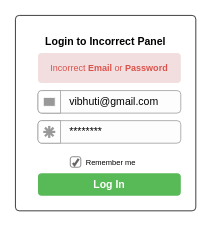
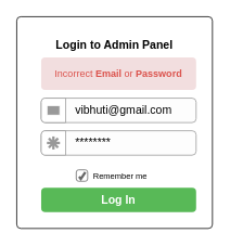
- <mxCell id="2" value="Login to Incorrect Panel" style="html=1;shadow=0;dashed=0;shape=mxgraph.bootstrap.rrect;fillColor=#ffffff;align=center;rSize=5;strokeColor=#000000;verticalAlign=top;spacingTop=20;fontSize=14;fontStyle=1;whiteSpace=wrap;" parent="1" vertex="1"><mxGeometry x="20" y="20" width="240" height="260" as="geometry" /></mxCell>
+ <mxCell id="2" value="Login to Admin Panel" style="html=1;shadow=0;dashed=0;shape=mxgraph.bootstrap.rrect;fillColor=#ffffff;align=center;rSize=5;strokeColor=#000000;verticalAlign=top;spacingTop=20;fontSize=14;fontStyle=1;whiteSpace=wrap;" parent="1" vertex="1"><mxGeometry x="20" y="20" width="240" height="260" as="geometry" /></mxCell>
